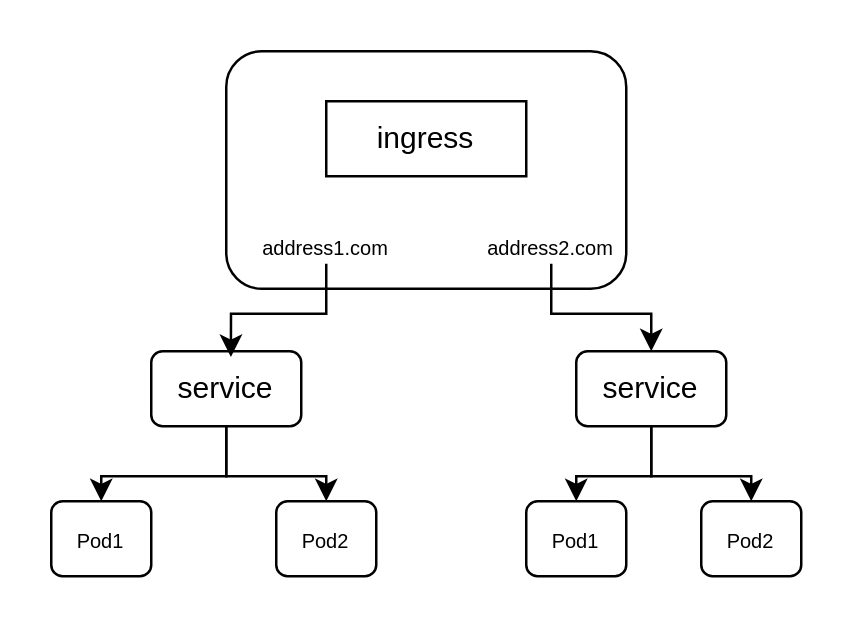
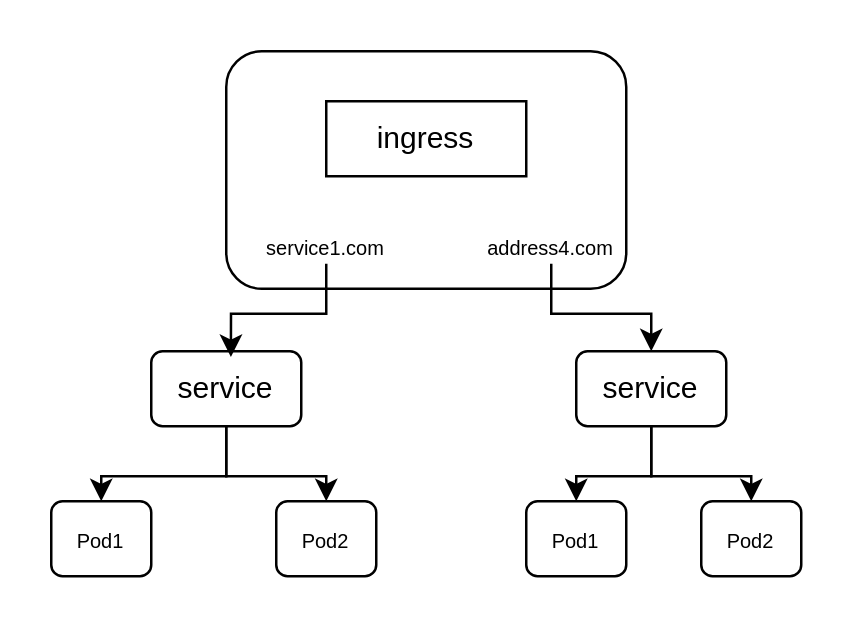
- <mxCell id="4" value="&lt;font style=&quot;font-size: 8px;&quot;&gt;address1.com&lt;/font&gt;" style="text;strokeColor=none;align=center;fillColor=none;html=1;verticalAlign=middle;whiteSpace=wrap;rounded=0;" vertex="1" parent="1"><mxGeometry x="100" y="90" width="60" height="15" as="geometry" /></mxCell>
+ <mxCell id="4" value="&lt;font style=&quot;font-size: 8px;&quot;&gt;service1.com&lt;/font&gt;" style="text;strokeColor=none;align=center;fillColor=none;html=1;verticalAlign=middle;whiteSpace=wrap;rounded=0;" vertex="1" parent="1"><mxGeometry x="100" y="90" width="60" height="15" as="geometry" /></mxCell>
- <mxCell id="6" value="&lt;font style=&quot;font-size: 8px;&quot;&gt;address2.com&lt;/font&gt;" style="text;strokeColor=none;align=center;fillColor=none;html=1;verticalAlign=middle;whiteSpace=wrap;rounded=0;" vertex="1" parent="1"><mxGeometry x="190" y="90" width="60" height="15" as="geometry" /></mxCell>
+ <mxCell id="6" value="&lt;font style=&quot;font-size: 8px;&quot;&gt;address4.com&lt;/font&gt;" style="text;strokeColor=none;align=center;fillColor=none;html=1;verticalAlign=middle;whiteSpace=wrap;rounded=0;" vertex="1" parent="1"><mxGeometry x="190" y="90" width="60" height="15" as="geometry" /></mxCell>
